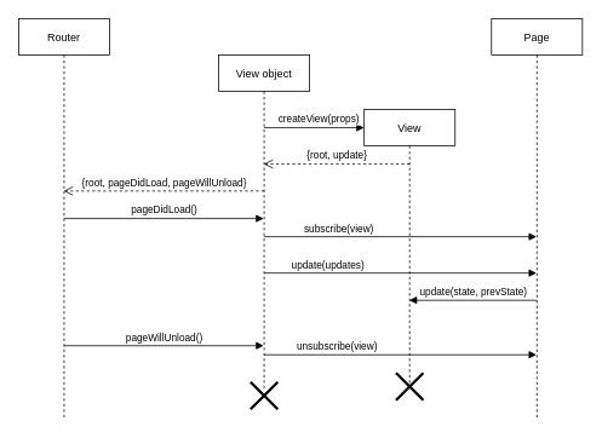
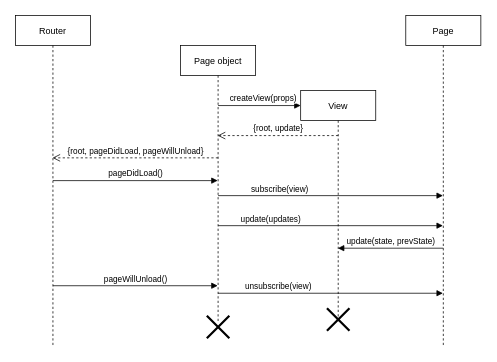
- <mxCell id="5" value="View object" style="shape=umlLifeline;perimeter=lifelinePerimeter;container=1;collapsible=0;recursiveResize=0;rounded=0;shadow=0;strokeWidth=1;" parent="1" vertex="1"><mxGeometry x="240" y="60" width="100" height="370" as="geometry" /></mxCell>
+ <mxCell id="5" value="Page object" style="shape=umlLifeline;perimeter=lifelinePerimeter;container=1;collapsible=0;recursiveResize=0;rounded=0;shadow=0;strokeWidth=1;" parent="1" vertex="1"><mxGeometry x="240" y="60" width="100" height="370" as="geometry" /></mxCell>
